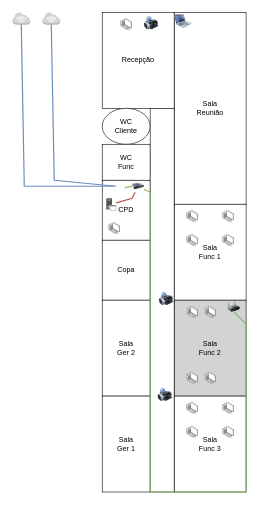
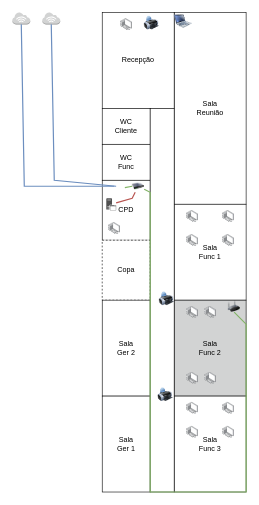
- <mxCell id="7" value="WC&lt;div&gt;Cliente&lt;/div&gt;" style="ellipse;whiteSpace=wrap;html=1;" vertex="1" parent="1"><mxGeometry x="170" y="180" width="80" height="60" as="geometry" /></mxCell>
+ <mxCell id="7" value="WC&lt;div&gt;Cliente&lt;/div&gt;" style="rounded=0;whiteSpace=wrap;html=1;" vertex="1" parent="1"><mxGeometry x="170" y="180" width="80" height="60" as="geometry" /></mxCell>
- <mxCell id="10" value="Copa" style="rounded=0;whiteSpace=wrap;html=1;" vertex="1" parent="1"><mxGeometry x="170" y="400" width="80" height="100" as="geometry" /></mxCell>
+ <mxCell id="10" value="Copa" style="rounded=0;whiteSpace=wrap;html=1;dashed=1;" vertex="1" parent="1"><mxGeometry x="170" y="400" width="80" height="100" as="geometry" /></mxCell>
